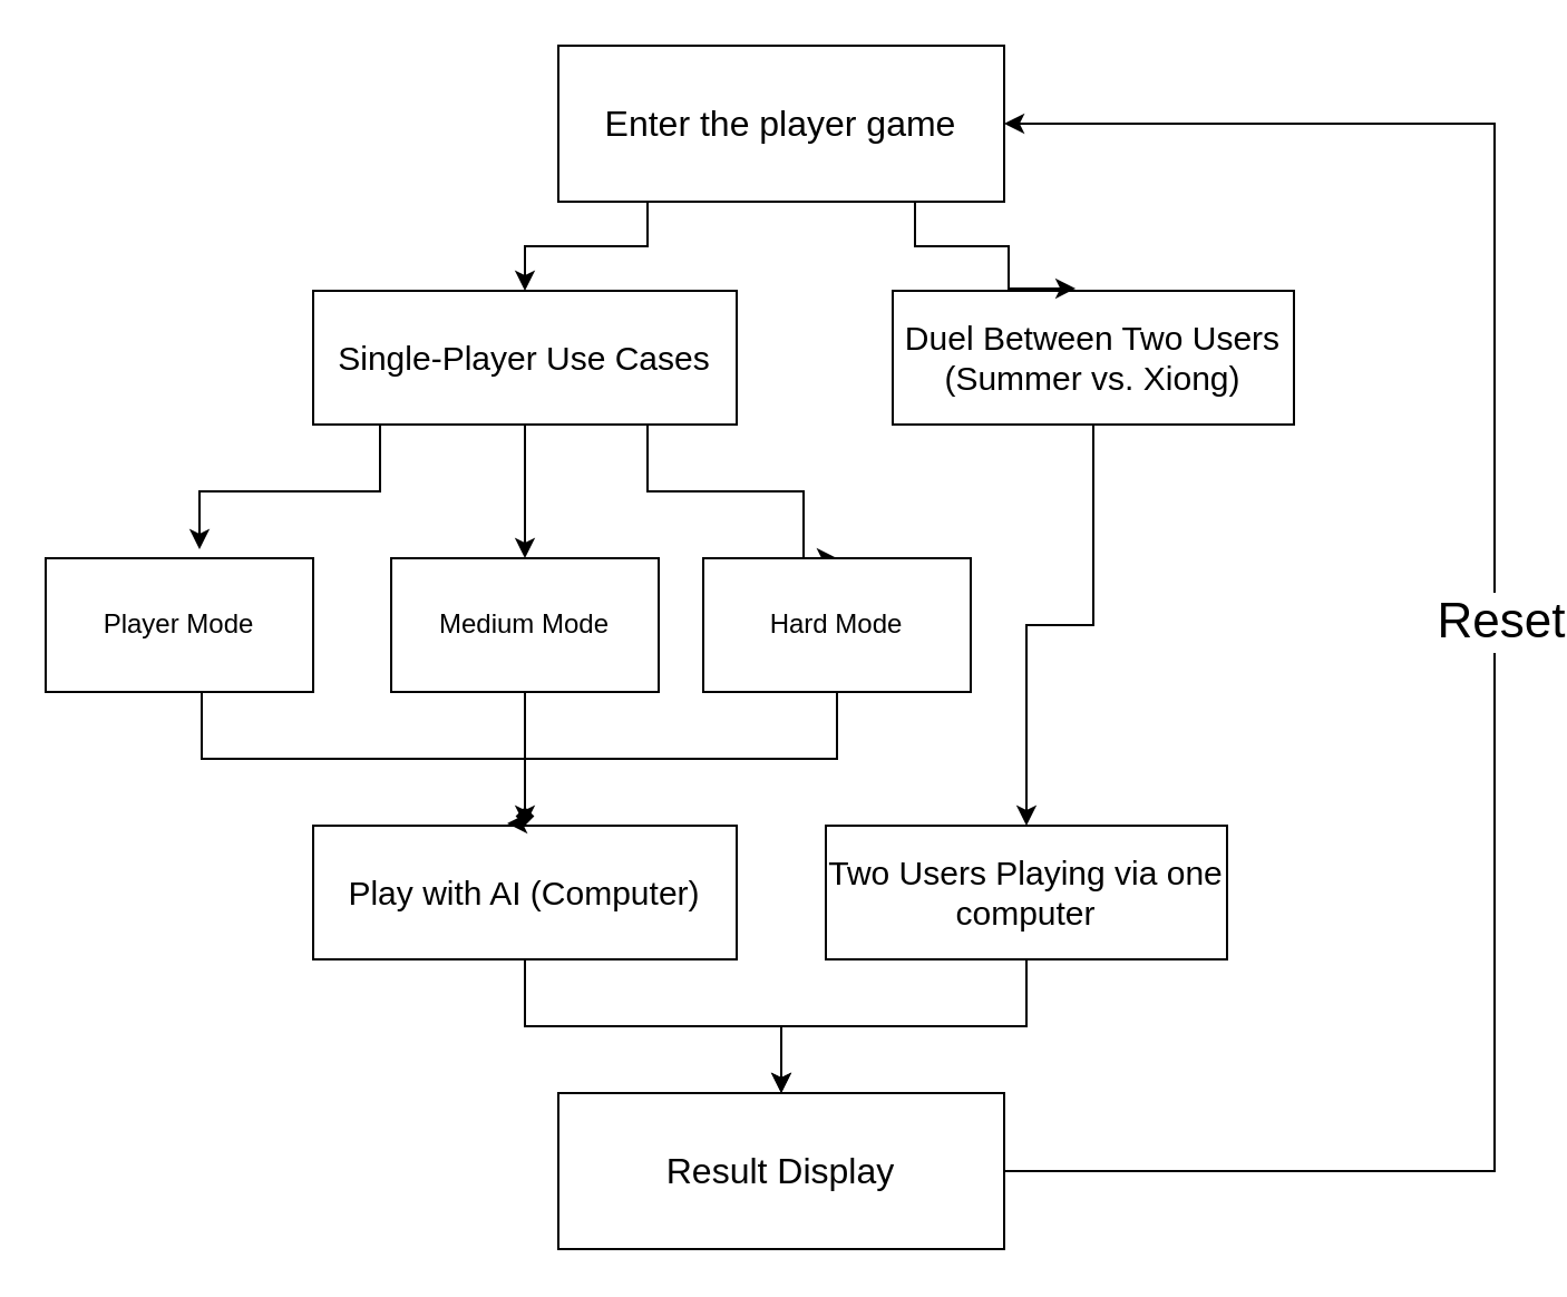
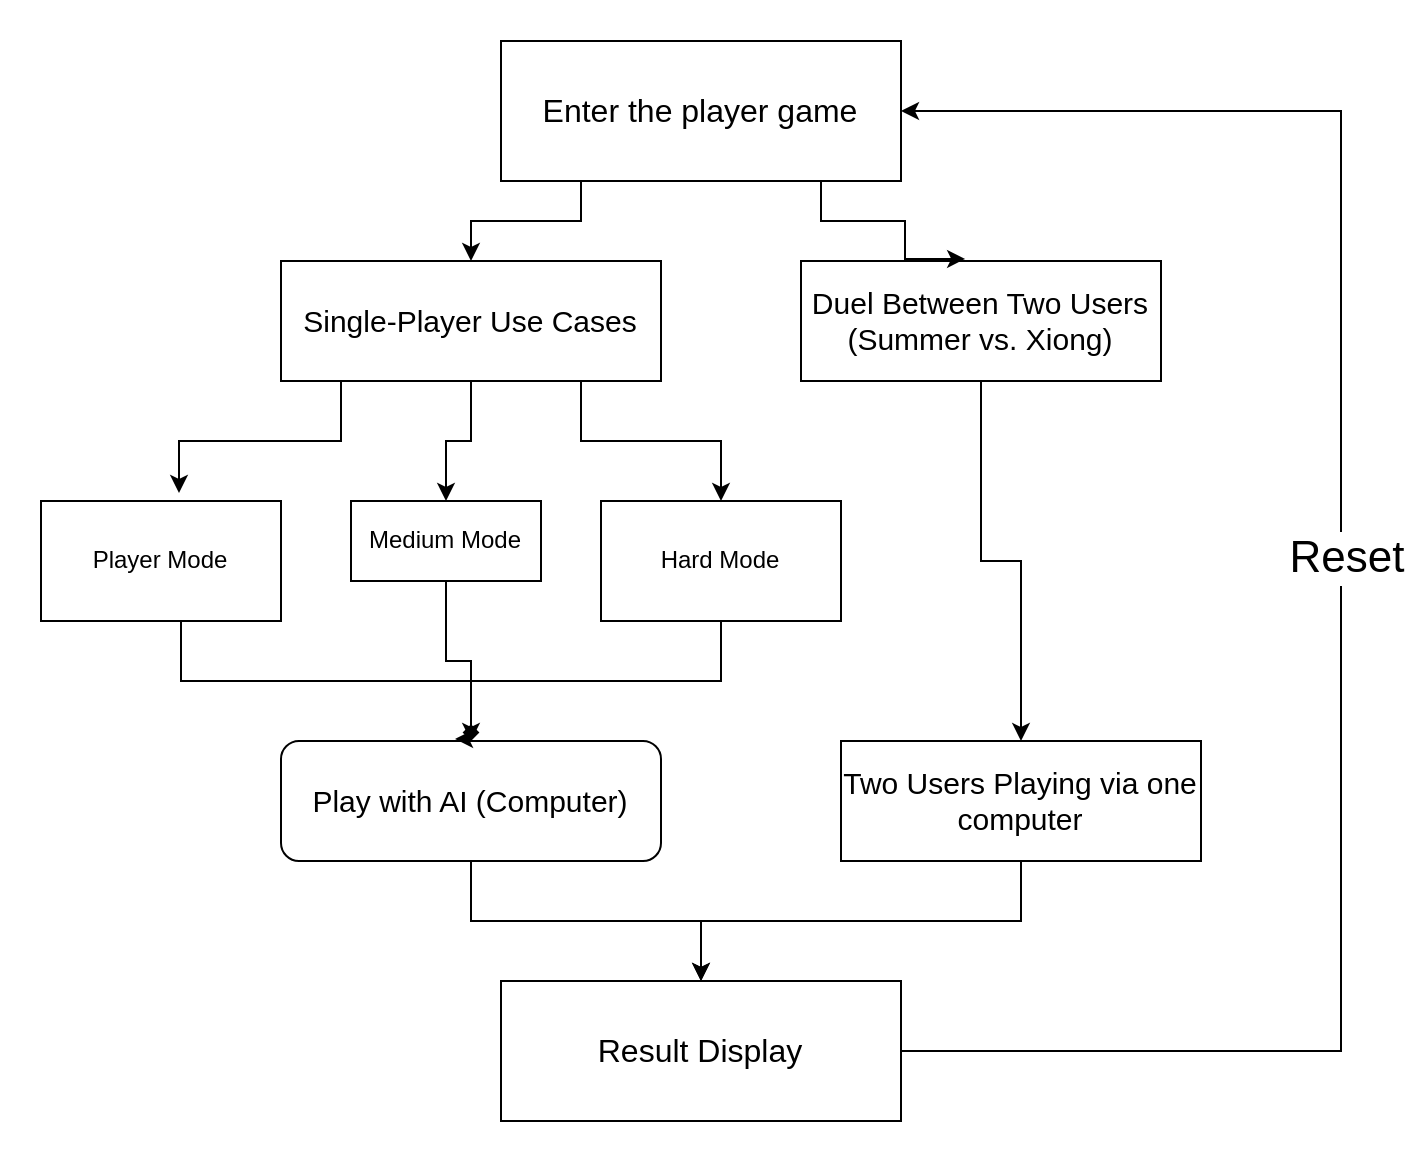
- <mxCell id="11" value="Medium Mode" style="rounded=0;whiteSpace=wrap;html=1;" vertex="1" parent="1"><mxGeometry x="175" y="250" width="120" height="60" as="geometry" /></mxCell>
+ <mxCell id="11" value="Medium Mode" style="rounded=0;whiteSpace=wrap;html=1;" vertex="1" parent="1"><mxGeometry x="175" y="250" width="95" height="40" as="geometry" /></mxCell>
- <mxCell id="13" value="Hard Mode" style="rounded=0;whiteSpace=wrap;html=1;" vertex="1" parent="1"><mxGeometry x="315" y="250" width="120" height="60" as="geometry" /></mxCell>
+ <mxCell id="13" value="Hard Mode" style="rounded=0;whiteSpace=wrap;html=1;" vertex="1" parent="1"><mxGeometry x="300" y="250" width="120" height="60" as="geometry" /></mxCell>
- <mxCell id="15" value="&lt;font style=&quot;font-size: 15px;&quot;&gt;Play with AI (Computer)&lt;/font&gt;" style="rounded=0;whiteSpace=wrap;html=1;" vertex="1" parent="1"><mxGeometry x="140" y="370" width="190" height="60" as="geometry" /></mxCell>
+ <mxCell id="15" value="&lt;font style=&quot;font-size: 15px;&quot;&gt;Play with AI (Computer)&lt;/font&gt;" style="whiteSpace=wrap;html=1;rounded=1;" vertex="1" parent="1"><mxGeometry x="140" y="370" width="190" height="60" as="geometry" /></mxCell>
- <mxCell id="17" value="&lt;span style=&quot;font-size: 15px;&quot;&gt;Two Users Playing via one computer&lt;/span&gt;" style="rounded=0;whiteSpace=wrap;html=1;" vertex="1" parent="1"><mxGeometry x="370" y="370" width="180" height="60" as="geometry" /></mxCell>
+ <mxCell id="17" value="&lt;span style=&quot;font-size: 15px;&quot;&gt;Two Users Playing via one computer&lt;/span&gt;" style="rounded=0;whiteSpace=wrap;html=1;" vertex="1" parent="1"><mxGeometry x="420" y="370" width="180" height="60" as="geometry" /></mxCell>
